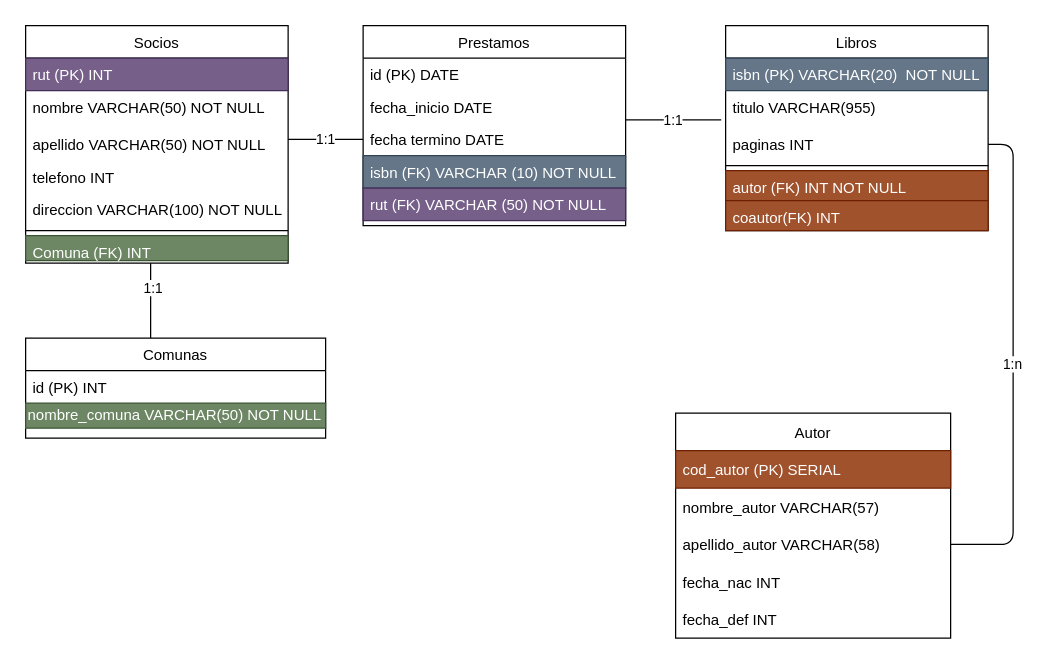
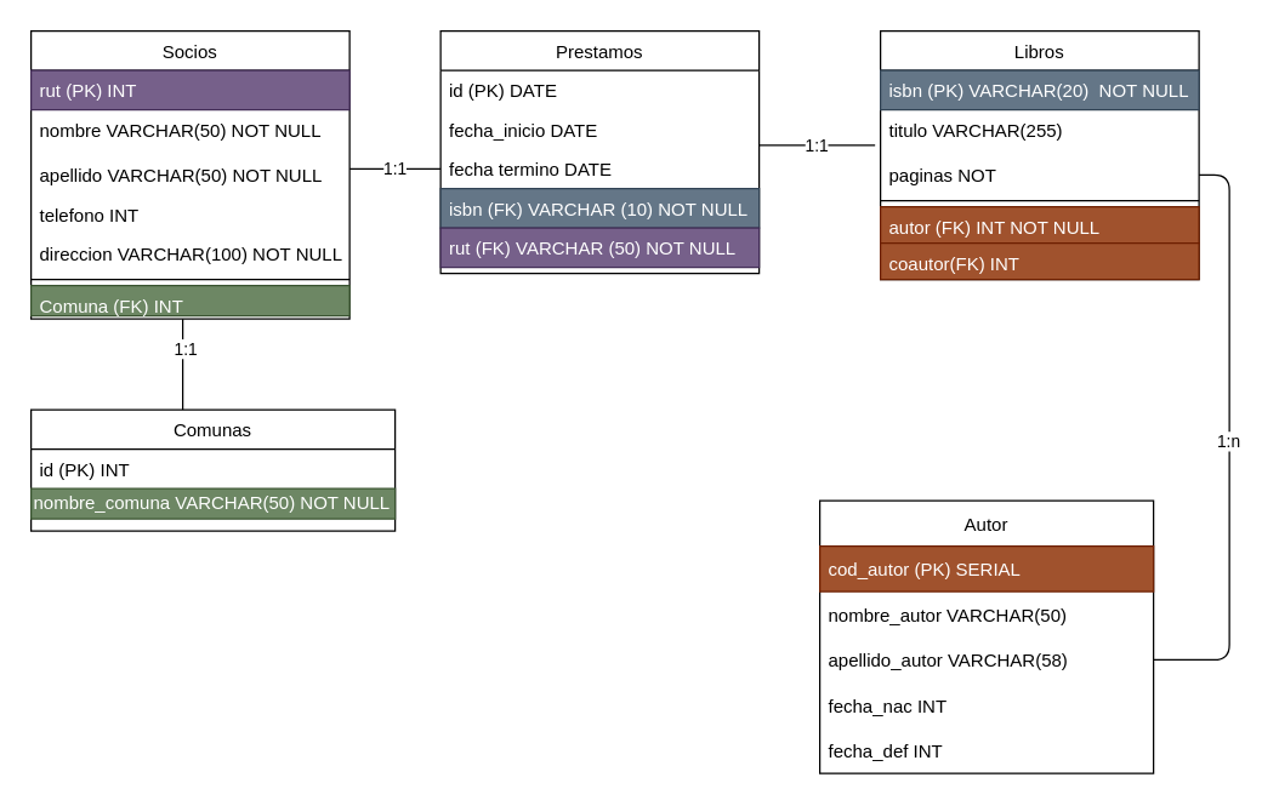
- <mxCell id="12" value="titulo VARCHAR(955)" style="text;align=left;verticalAlign=top;spacingLeft=4;spacingRight=4;overflow=hidden;rotatable=0;points=[[0,0.5],[1,0.5]];portConstraint=eastwest;" parent="10" vertex="1"><mxGeometry y="52" width="210" height="30" as="geometry" /></mxCell>
+ <mxCell id="12" value="titulo VARCHAR(255)" style="text;align=left;verticalAlign=top;spacingLeft=4;spacingRight=4;overflow=hidden;rotatable=0;points=[[0,0.5],[1,0.5]];portConstraint=eastwest;" parent="10" vertex="1"><mxGeometry y="52" width="210" height="30" as="geometry" /></mxCell>
- <mxCell id="13" value="paginas INT" style="text;align=left;verticalAlign=top;spacingLeft=4;spacingRight=4;overflow=hidden;rotatable=0;points=[[0,0.5],[1,0.5]];portConstraint=eastwest;rounded=0;shadow=0;html=0;" parent="10" vertex="1"><mxGeometry y="82" width="210" height="26" as="geometry" /></mxCell>
+ <mxCell id="13" value="paginas NOT" style="text;align=left;verticalAlign=top;spacingLeft=4;spacingRight=4;overflow=hidden;rotatable=0;points=[[0,0.5],[1,0.5]];portConstraint=eastwest;rounded=0;shadow=0;html=0;" parent="10" vertex="1"><mxGeometry y="82" width="210" height="26" as="geometry" /></mxCell>
- <mxCell id="19" value="nombre_autor VARCHAR(57)" style="text;strokeColor=none;fillColor=none;align=left;verticalAlign=middle;spacingLeft=4;spacingRight=4;overflow=hidden;points=[[0,0.5],[1,0.5]];portConstraint=eastwest;rotatable=0;" parent="17" vertex="1"><mxGeometry y="60" width="220" height="30" as="geometry" /></mxCell>
+ <mxCell id="19" value="nombre_autor VARCHAR(50)" style="text;strokeColor=none;fillColor=none;align=left;verticalAlign=middle;spacingLeft=4;spacingRight=4;overflow=hidden;points=[[0,0.5],[1,0.5]];portConstraint=eastwest;rotatable=0;" parent="17" vertex="1"><mxGeometry y="60" width="220" height="30" as="geometry" /></mxCell>
